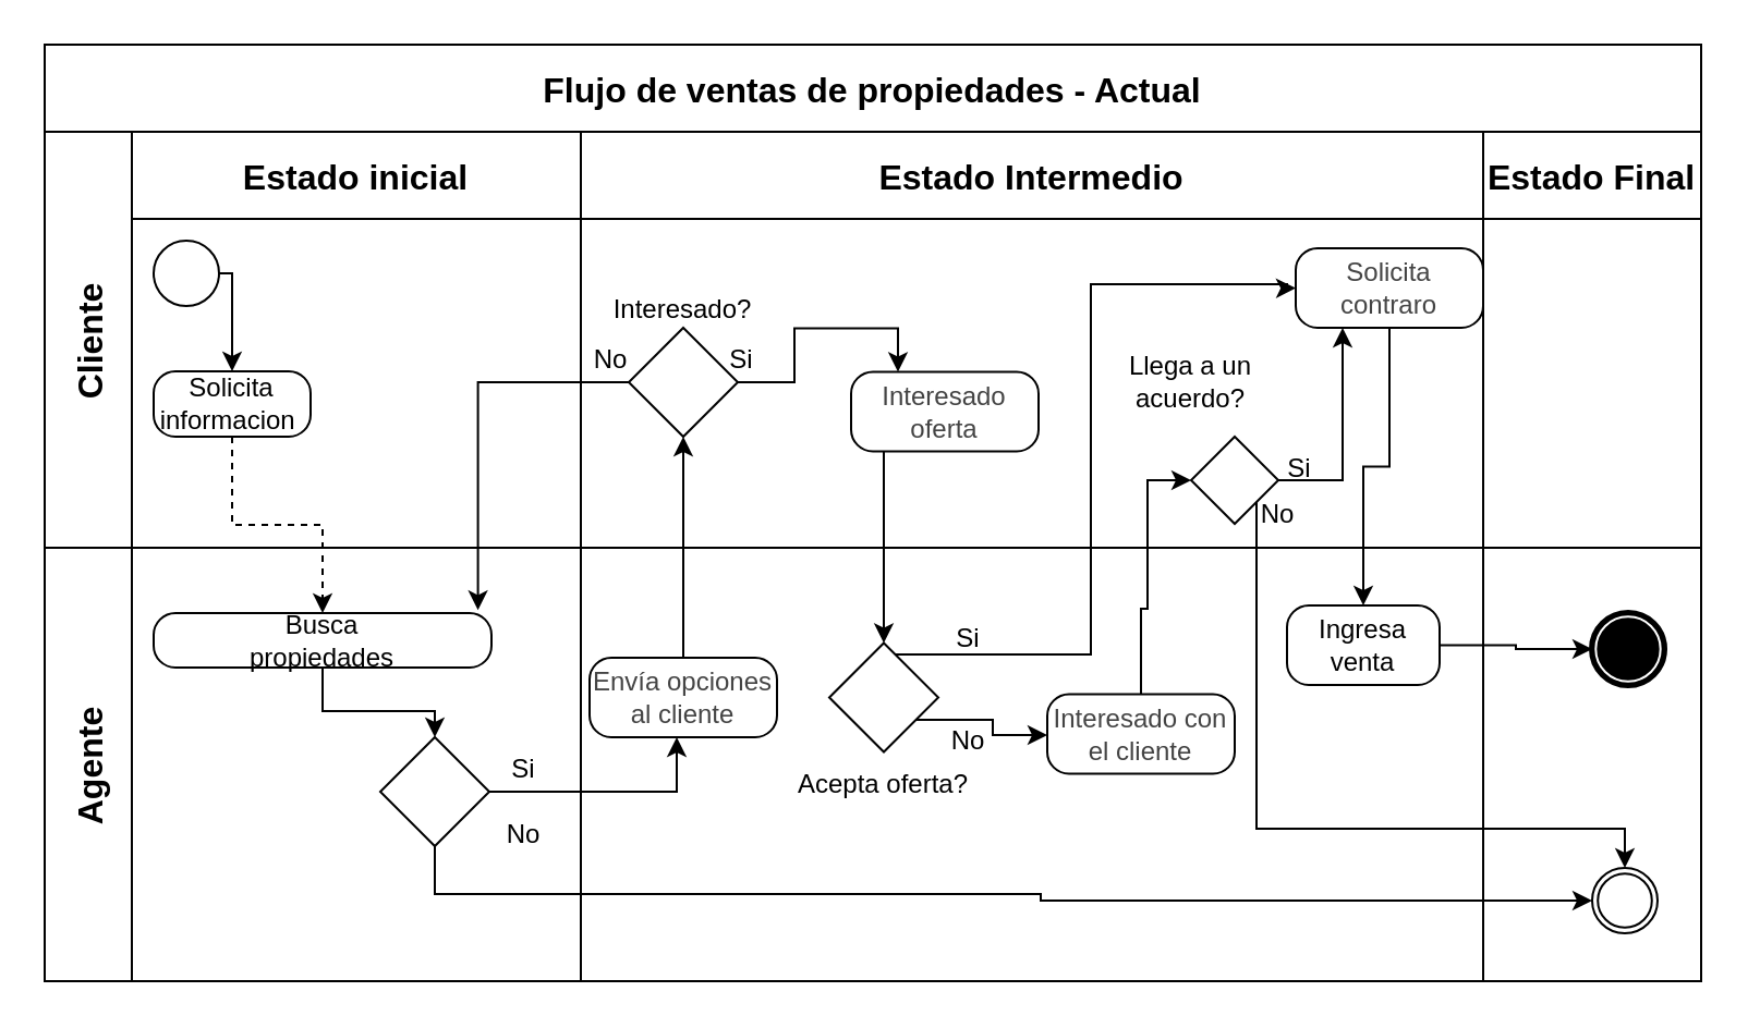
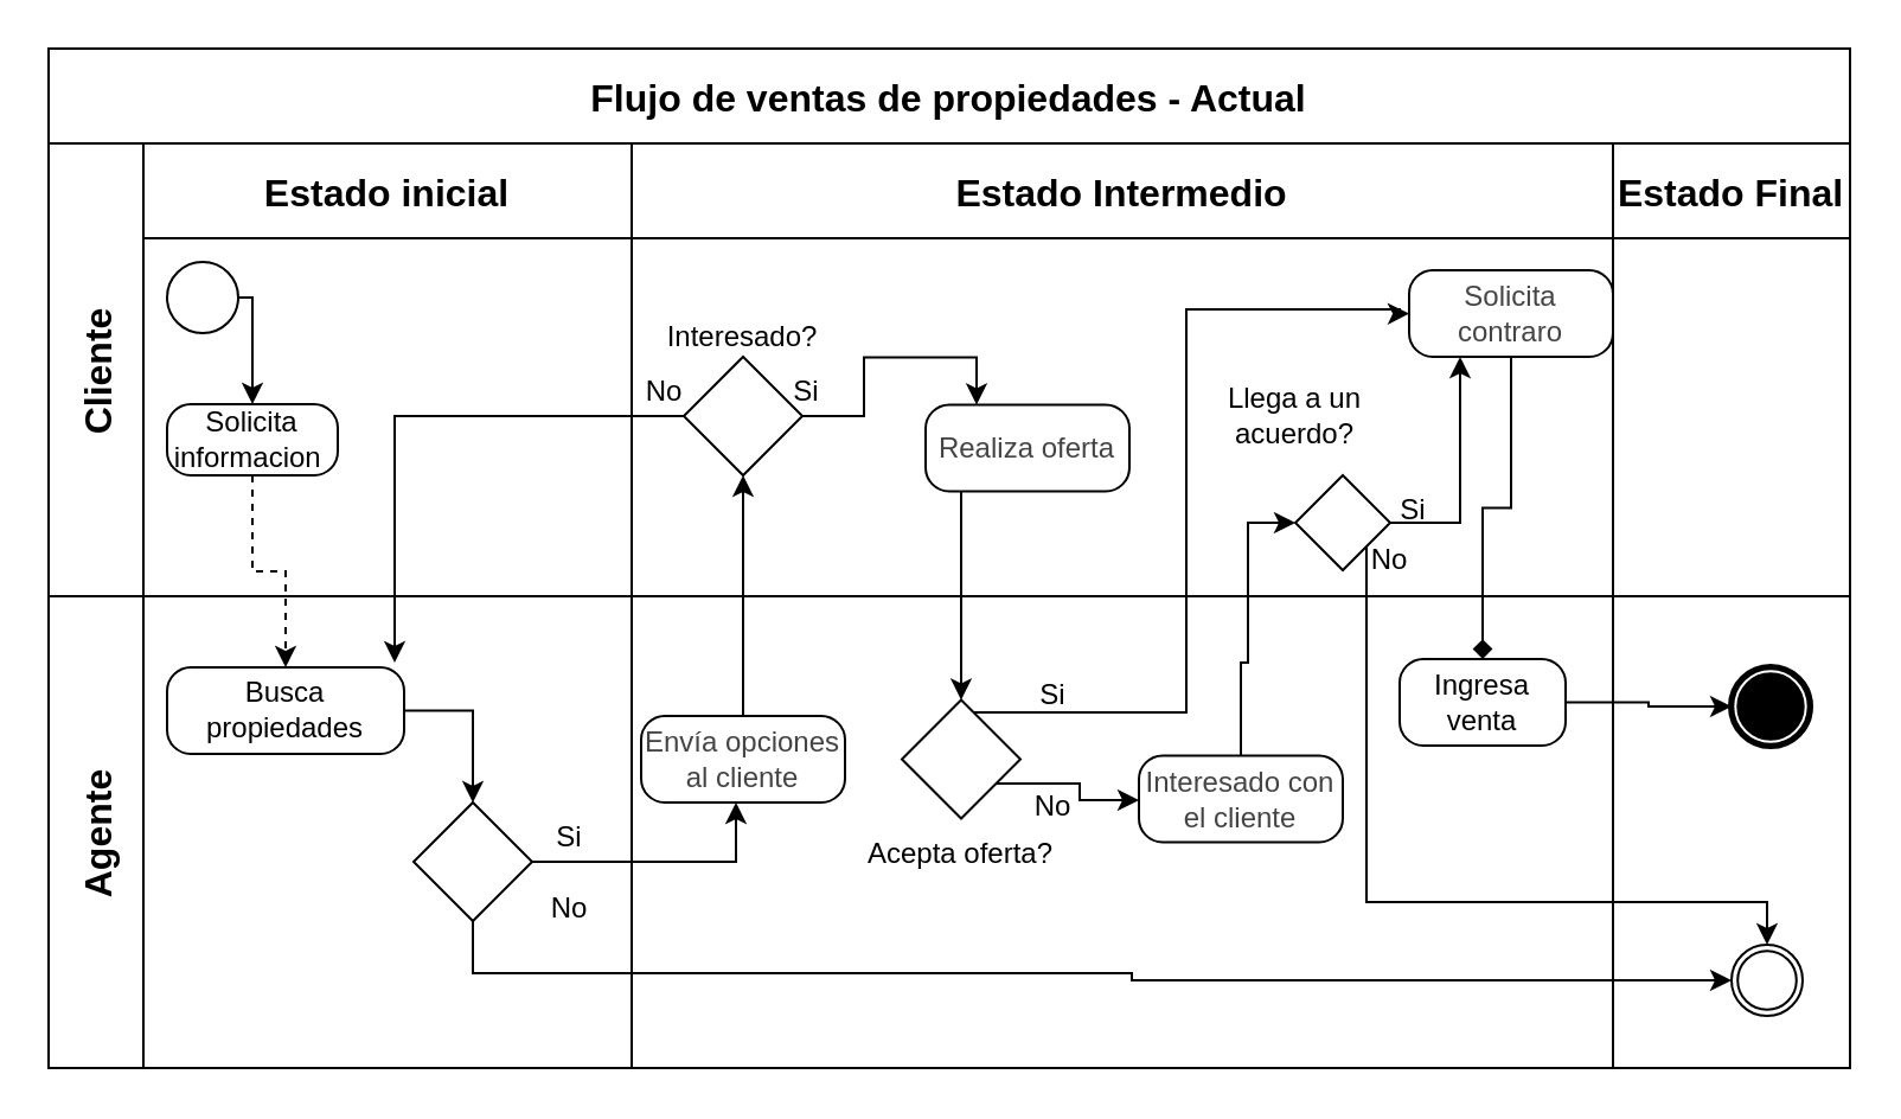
- <mxCell id="14" value="&lt;font face=&quot;Arial, sans-serif&quot; color=&quot;#444444&quot;&gt;Interesado oferta&lt;/font&gt;" style="points=[[0.25,0,0],[0.5,0,0],[0.75,0,0],[1,0.25,0],[1,0.5,0],[1,0.75,0],[0.75,1,0],[0.5,1,0],[0.25,1,0],[0,0.75,0],[0,0.5,0],[0,0.25,0]];shape=mxgraph.bpmn.task;whiteSpace=wrap;rectStyle=rounded;size=10;html=1;container=1;expand=0;collapsible=0;taskMarker=abstract;" vertex="1" parent="8"><mxGeometry x="124" y="110.25" width="86" height="36.5" as="geometry" /></mxCell>
+ <mxCell id="14" value="&lt;font face=&quot;Arial, sans-serif&quot; color=&quot;#444444&quot;&gt;Realiza oferta&lt;/font&gt;" style="points=[[0.25,0,0],[0.5,0,0],[0.75,0,0],[1,0.25,0],[1,0.5,0],[1,0.75,0],[0.75,1,0],[0.5,1,0],[0.25,1,0],[0,0.75,0],[0,0.5,0],[0,0.25,0]];shape=mxgraph.bpmn.task;whiteSpace=wrap;rectStyle=rounded;size=10;html=1;container=1;expand=0;collapsible=0;taskMarker=abstract;" vertex="1" parent="8"><mxGeometry x="124" y="110.25" width="86" height="36.5" as="geometry" /></mxCell>
- <mxCell id="47" style="edgeStyle=orthogonalEdgeStyle;rounded=0;orthogonalLoop=1;jettySize=auto;html=1;entryX=0.5;entryY=0;entryDx=0;entryDy=0;entryPerimeter=0;" edge="1" parent="2" source="13" target="31"><mxGeometry relative="1" as="geometry"><mxPoint x="515" y="280" as="targetPoint" /></mxGeometry></mxCell>
+ <mxCell id="47" style="edgeStyle=orthogonalEdgeStyle;rounded=0;orthogonalLoop=1;jettySize=auto;html=1;entryX=0.5;entryY=0;entryDx=0;entryDy=0;entryPerimeter=0;endArrow=diamond;" edge="1" parent="2" source="13" target="31"><mxGeometry relative="1" as="geometry"><mxPoint x="515" y="280" as="targetPoint" /></mxGeometry></mxCell>
- <mxCell id="25" value="Busca&lt;div&gt;propiedades&lt;/div&gt;" style="points=[[0.25,0,0],[0.5,0,0],[0.75,0,0],[1,0.25,0],[1,0.5,0],[1,0.75,0],[0.75,1,0],[0.5,1,0],[0.25,1,0],[0,0.75,0],[0,0.5,0],[0,0.25,0]];shape=mxgraph.bpmn.task;whiteSpace=wrap;rectStyle=rounded;size=10;html=1;container=1;expand=0;collapsible=0;taskMarker=abstract;" vertex="1" parent="23"><mxGeometry x="10" y="30" width="155" height="25" as="geometry" /></mxCell>
+ <mxCell id="25" value="Busca&lt;div&gt;propiedades&lt;/div&gt;" style="points=[[0.25,0,0],[0.5,0,0],[0.75,0,0],[1,0.25,0],[1,0.5,0],[1,0.75,0],[0.75,1,0],[0.5,1,0],[0.25,1,0],[0,0.75,0],[0,0.5,0],[0,0.25,0]];shape=mxgraph.bpmn.task;whiteSpace=wrap;rectStyle=rounded;size=10;html=1;container=1;expand=0;collapsible=0;taskMarker=abstract;" vertex="1" parent="23"><mxGeometry x="10" y="30" width="100" height="36.5" as="geometry" /></mxCell>
